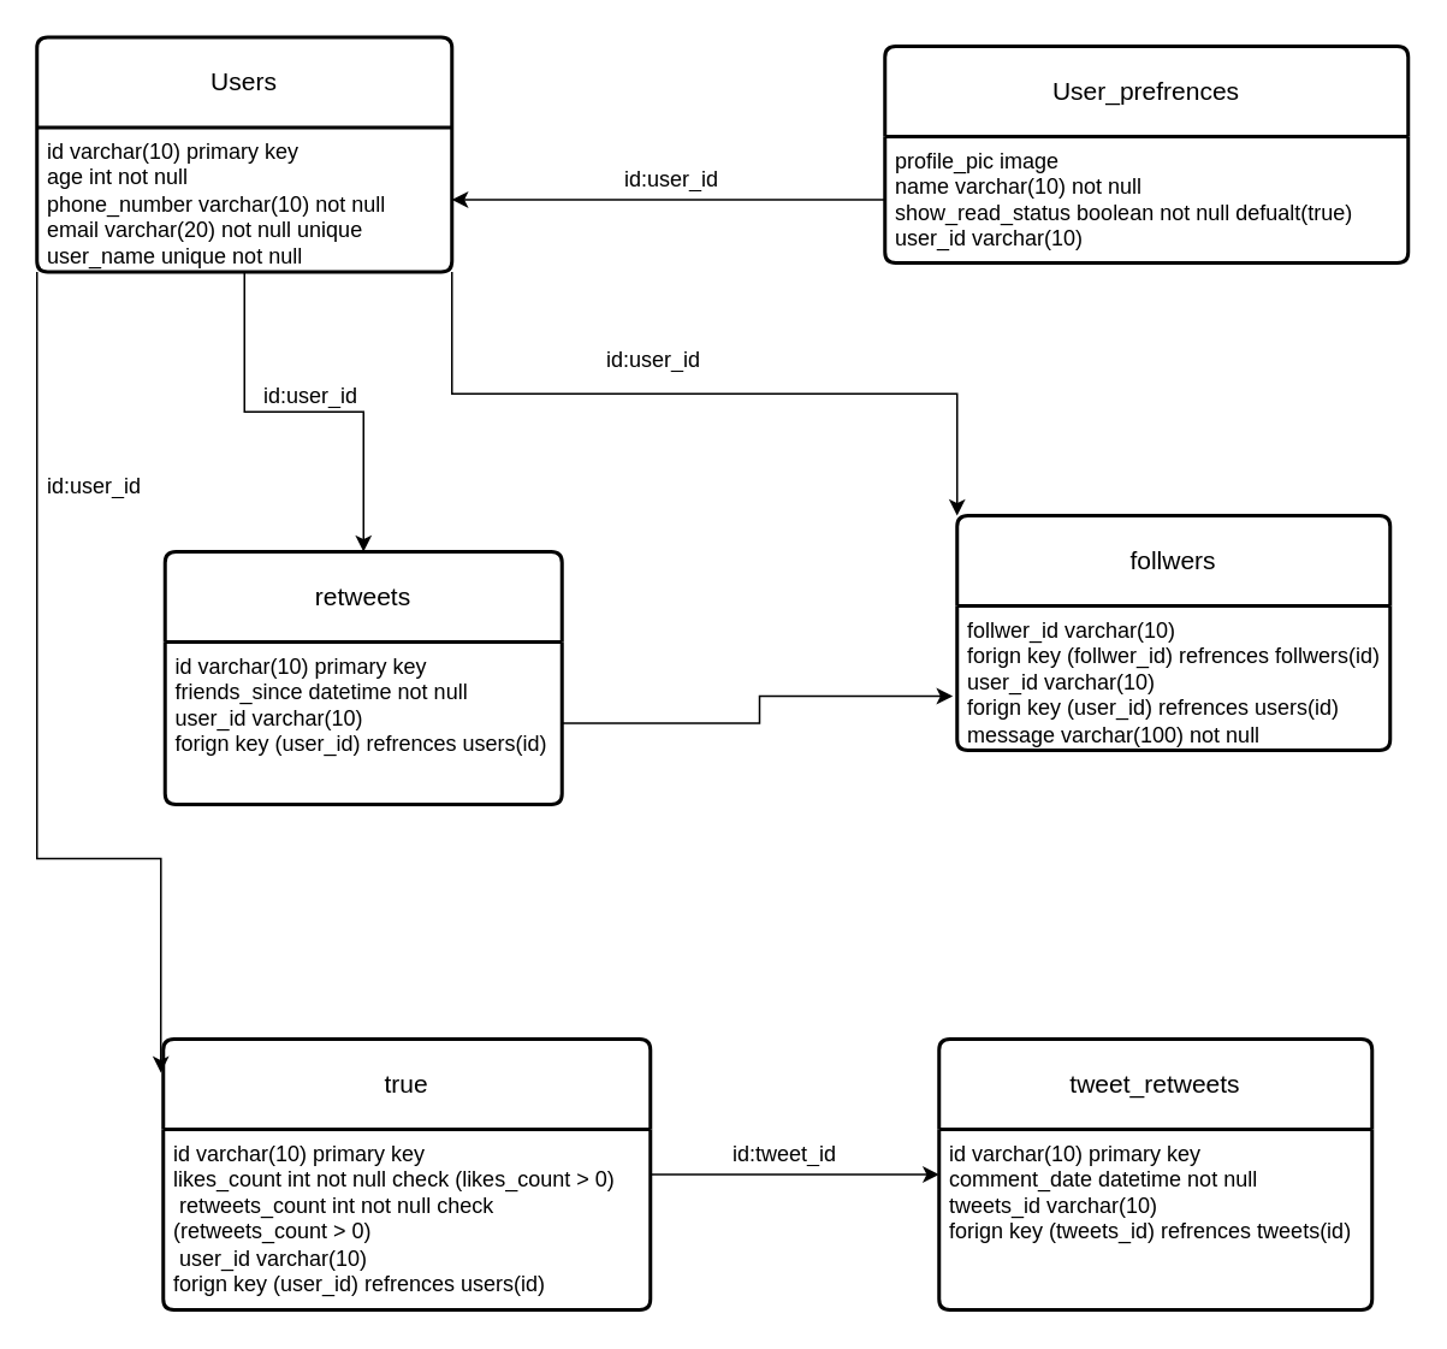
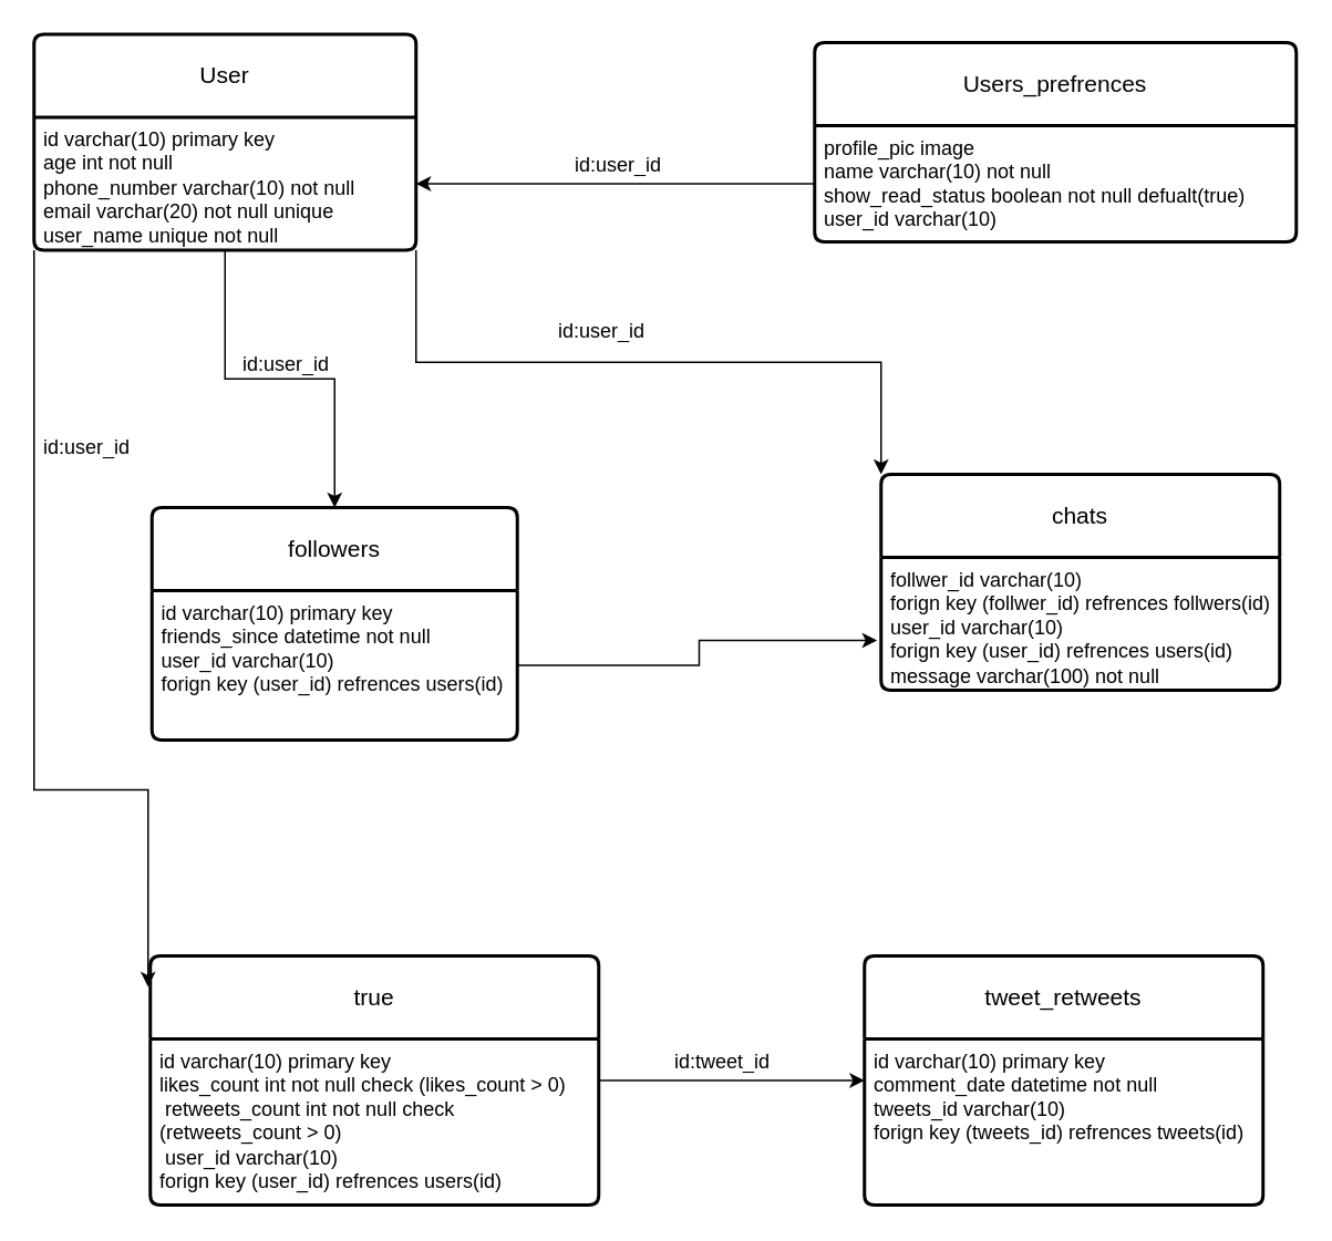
- <mxCell id="2" value="Users" style="swimlane;childLayout=stackLayout;horizontal=1;startSize=50;horizontalStack=0;rounded=1;fontSize=14;fontStyle=0;strokeWidth=2;resizeParent=0;resizeLast=1;shadow=0;dashed=0;align=center;arcSize=4;whiteSpace=wrap;html=1;" vertex="1" parent="1"><mxGeometry x="20" y="20" width="230" height="130" as="geometry" /></mxCell>
+ <mxCell id="2" value="User" style="swimlane;childLayout=stackLayout;horizontal=1;startSize=50;horizontalStack=0;rounded=1;fontSize=14;fontStyle=0;strokeWidth=2;resizeParent=0;resizeLast=1;shadow=0;dashed=0;align=center;arcSize=4;whiteSpace=wrap;html=1;" vertex="1" parent="1"><mxGeometry x="20" y="20" width="230" height="130" as="geometry" /></mxCell>
- <mxCell id="4" value="User_prefrences" style="swimlane;childLayout=stackLayout;horizontal=1;startSize=50;horizontalStack=0;rounded=1;fontSize=14;fontStyle=0;strokeWidth=2;resizeParent=0;resizeLast=1;shadow=0;dashed=0;align=center;arcSize=4;whiteSpace=wrap;html=1;" vertex="1" parent="1"><mxGeometry x="490" y="25" width="290" height="120" as="geometry" /></mxCell>
+ <mxCell id="4" value="Users_prefrences" style="swimlane;childLayout=stackLayout;horizontal=1;startSize=50;horizontalStack=0;rounded=1;fontSize=14;fontStyle=0;strokeWidth=2;resizeParent=0;resizeLast=1;shadow=0;dashed=0;align=center;arcSize=4;whiteSpace=wrap;html=1;" vertex="1" parent="1"><mxGeometry x="490" y="25" width="290" height="120" as="geometry" /></mxCell>
- <mxCell id="8" value="follwers" style="swimlane;childLayout=stackLayout;horizontal=1;startSize=50;horizontalStack=0;rounded=1;fontSize=14;fontStyle=0;strokeWidth=2;resizeParent=0;resizeLast=1;shadow=0;dashed=0;align=center;arcSize=4;whiteSpace=wrap;html=1;" vertex="1" parent="1"><mxGeometry x="530" y="285" width="240" height="130" as="geometry" /></mxCell>
+ <mxCell id="8" value="chats" style="swimlane;childLayout=stackLayout;horizontal=1;startSize=50;horizontalStack=0;rounded=1;fontSize=14;fontStyle=0;strokeWidth=2;resizeParent=0;resizeLast=1;shadow=0;dashed=0;align=center;arcSize=4;whiteSpace=wrap;html=1;" vertex="1" parent="1"><mxGeometry x="530" y="285" width="240" height="130" as="geometry" /></mxCell>
- <mxCell id="6" value="retweets" style="swimlane;childLayout=stackLayout;horizontal=1;startSize=50;horizontalStack=0;rounded=1;fontSize=14;fontStyle=0;strokeWidth=2;resizeParent=0;resizeLast=1;shadow=0;dashed=0;align=center;arcSize=4;whiteSpace=wrap;html=1;" vertex="1" parent="1"><mxGeometry x="91" y="305" width="220" height="140" as="geometry" /></mxCell>
+ <mxCell id="6" value="followers" style="swimlane;childLayout=stackLayout;horizontal=1;startSize=50;horizontalStack=0;rounded=1;fontSize=14;fontStyle=0;strokeWidth=2;resizeParent=0;resizeLast=1;shadow=0;dashed=0;align=center;arcSize=4;whiteSpace=wrap;html=1;" vertex="1" parent="1"><mxGeometry x="91" y="305" width="220" height="140" as="geometry" /></mxCell>
